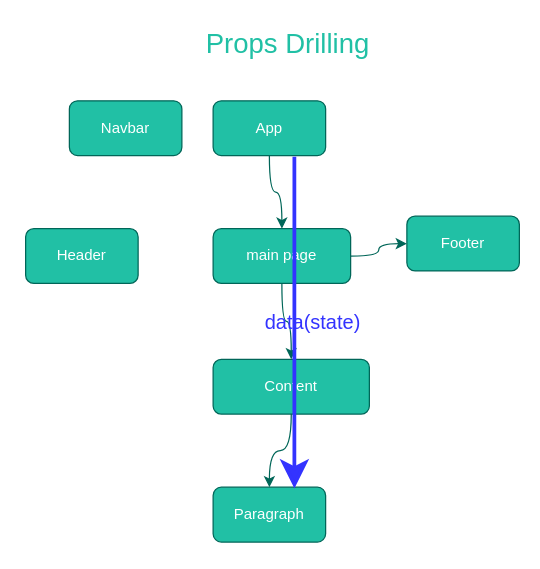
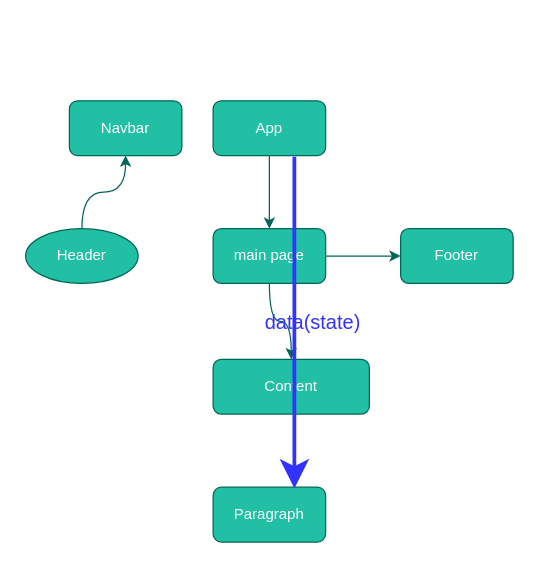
- <mxCell id="2" value="Props Drilling" style="text;html=1;strokeColor=none;fillColor=none;align=center;verticalAlign=middle;whiteSpace=wrap;rounded=0;fontSize=22;fontColor=#21C0A5;labelBorderColor=none;" vertex="1" parent="1"><mxGeometry x="110" y="20" width="240" height="30" as="geometry" /></mxCell>
+ <mxCell id="12" value="" style="edgeStyle=orthogonalEdgeStyle;rounded=1;orthogonalLoop=1;jettySize=auto;html=1;strokeColor=#006658;fontColor=#FFFFFF;curved=1;" edge="1" parent="1" source="6" target="11"><mxGeometry relative="1" as="geometry" /></mxCell>
- <mxCell id="7" value="Footer" style="whiteSpace=wrap;html=1;rounded=1;fillColor=#21C0A5;strokeColor=#006658;fontColor=#FFFFFF;" vertex="1" parent="1"><mxGeometry x="325" y="172.319" width="90" height="43.851" as="geometry" /></mxCell>
+ <mxCell id="7" value="Footer" style="whiteSpace=wrap;html=1;rounded=1;fillColor=#21C0A5;strokeColor=#006658;fontColor=#FFFFFF;" vertex="1" parent="1"><mxGeometry x="320" y="182.319" width="90" height="43.851" as="geometry" /></mxCell>
- <mxCell id="6" value="Header" style="whiteSpace=wrap;html=1;rounded=1;fillColor=#21C0A5;strokeColor=#006658;fontColor=#FFFFFF;" vertex="1" parent="1"><mxGeometry x="20" y="182.319" width="90" height="43.851" as="geometry" /></mxCell>
+ <mxCell id="6" value="Header" style="ellipse;whiteSpace=wrap;html=1;fillColor=#21C0A5;strokeColor=#006658;fontColor=#FFFFFF;" vertex="1" parent="1"><mxGeometry x="20" y="182.319" width="90" height="43.851" as="geometry" /></mxCell>
- <mxCell id="4" value="main page" style="whiteSpace=wrap;html=1;rounded=1;fillColor=#21C0A5;strokeColor=#006658;fontColor=#FFFFFF;" vertex="1" parent="1"><mxGeometry x="170" y="182.319" width="110" height="43.851" as="geometry" /></mxCell>
+ <mxCell id="4" value="main page" style="whiteSpace=wrap;html=1;rounded=1;fillColor=#21C0A5;strokeColor=#006658;fontColor=#FFFFFF;" vertex="1" parent="1"><mxGeometry x="170" y="182.319" width="90" height="43.851" as="geometry" /></mxCell>
- <mxCell id="14" value="" style="edgeStyle=orthogonalEdgeStyle;rounded=1;orthogonalLoop=1;jettySize=auto;html=1;strokeColor=#006658;fontColor=#FFFFFF;curved=1;" edge="1" parent="1" source="9" target="13"><mxGeometry relative="1" as="geometry" /></mxCell>
